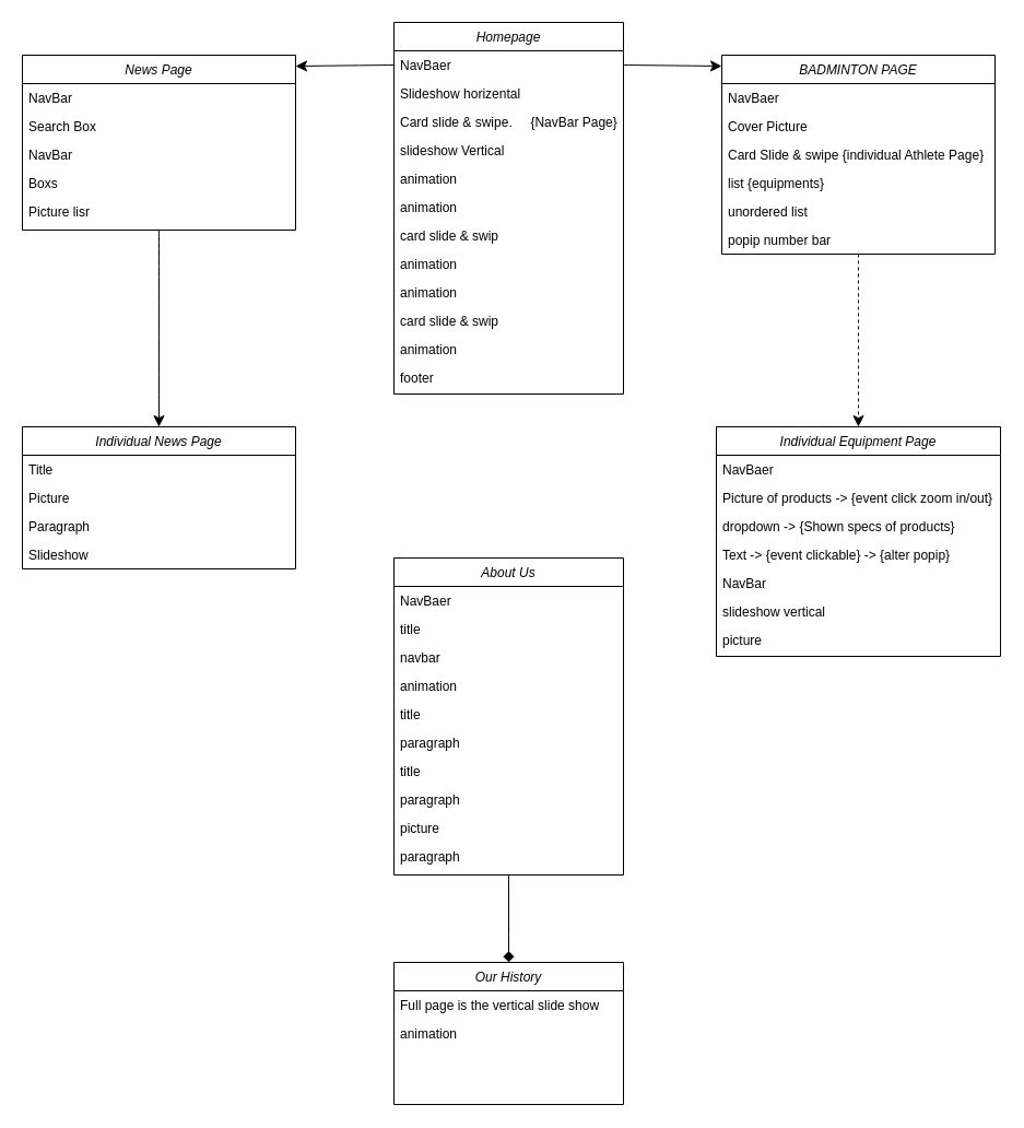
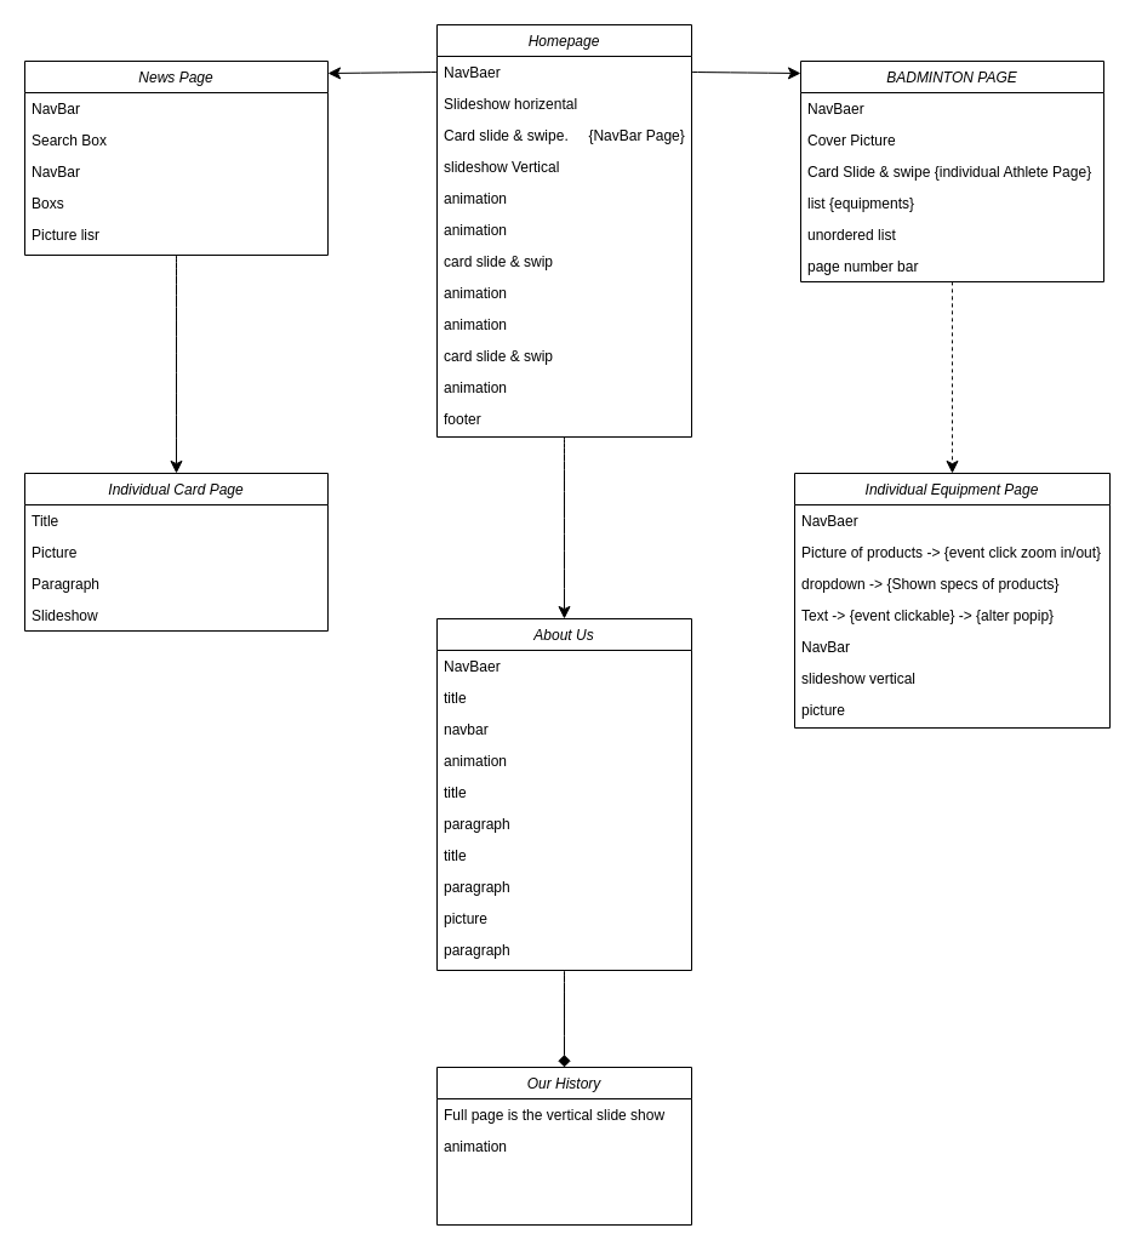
- <mxCell id="10" value="popip number bar" style="text;align=left;verticalAlign=top;spacingLeft=4;spacingRight=4;overflow=hidden;rotatable=0;points=[[0,0.5],[1,0.5]];portConstraint=eastwest;rounded=0;shadow=0;html=0;" vertex="1" parent="4"><mxGeometry y="156" width="250" height="26" as="geometry" /></mxCell>
+ <mxCell id="10" value="page number bar" style="text;align=left;verticalAlign=top;spacingLeft=4;spacingRight=4;overflow=hidden;rotatable=0;points=[[0,0.5],[1,0.5]];portConstraint=eastwest;rounded=0;shadow=0;html=0;" vertex="1" parent="4"><mxGeometry y="156" width="250" height="26" as="geometry" /></mxCell>
- <mxCell id="41" value="Individual News Page" style="swimlane;fontStyle=2;align=center;verticalAlign=top;childLayout=stackLayout;horizontal=1;startSize=26;horizontalStack=0;resizeParent=1;resizeLast=0;collapsible=1;marginBottom=0;rounded=0;shadow=0;strokeWidth=1;" vertex="1" parent="2"><mxGeometry y="370" width="250" height="130" as="geometry"><mxRectangle x="230" y="140" width="160" height="26" as="alternateBounds" /></mxGeometry></mxCell>
+ <mxCell id="41" value="Individual Card Page" style="swimlane;fontStyle=2;align=center;verticalAlign=top;childLayout=stackLayout;horizontal=1;startSize=26;horizontalStack=0;resizeParent=1;resizeLast=0;collapsible=1;marginBottom=0;rounded=0;shadow=0;strokeWidth=1;" vertex="1" parent="2"><mxGeometry y="370" width="250" height="130" as="geometry"><mxRectangle x="230" y="140" width="160" height="26" as="alternateBounds" /></mxGeometry></mxCell>
+ <mxCell id="12" style="edgeStyle=none;curved=1;rounded=0;orthogonalLoop=1;jettySize=auto;html=1;entryX=0.5;entryY=0;entryDx=0;entryDy=0;fontSize=12;startSize=8;endSize=8;" edge="1" parent="2" source="13" target="48"><mxGeometry relative="1" as="geometry" /></mxCell>
